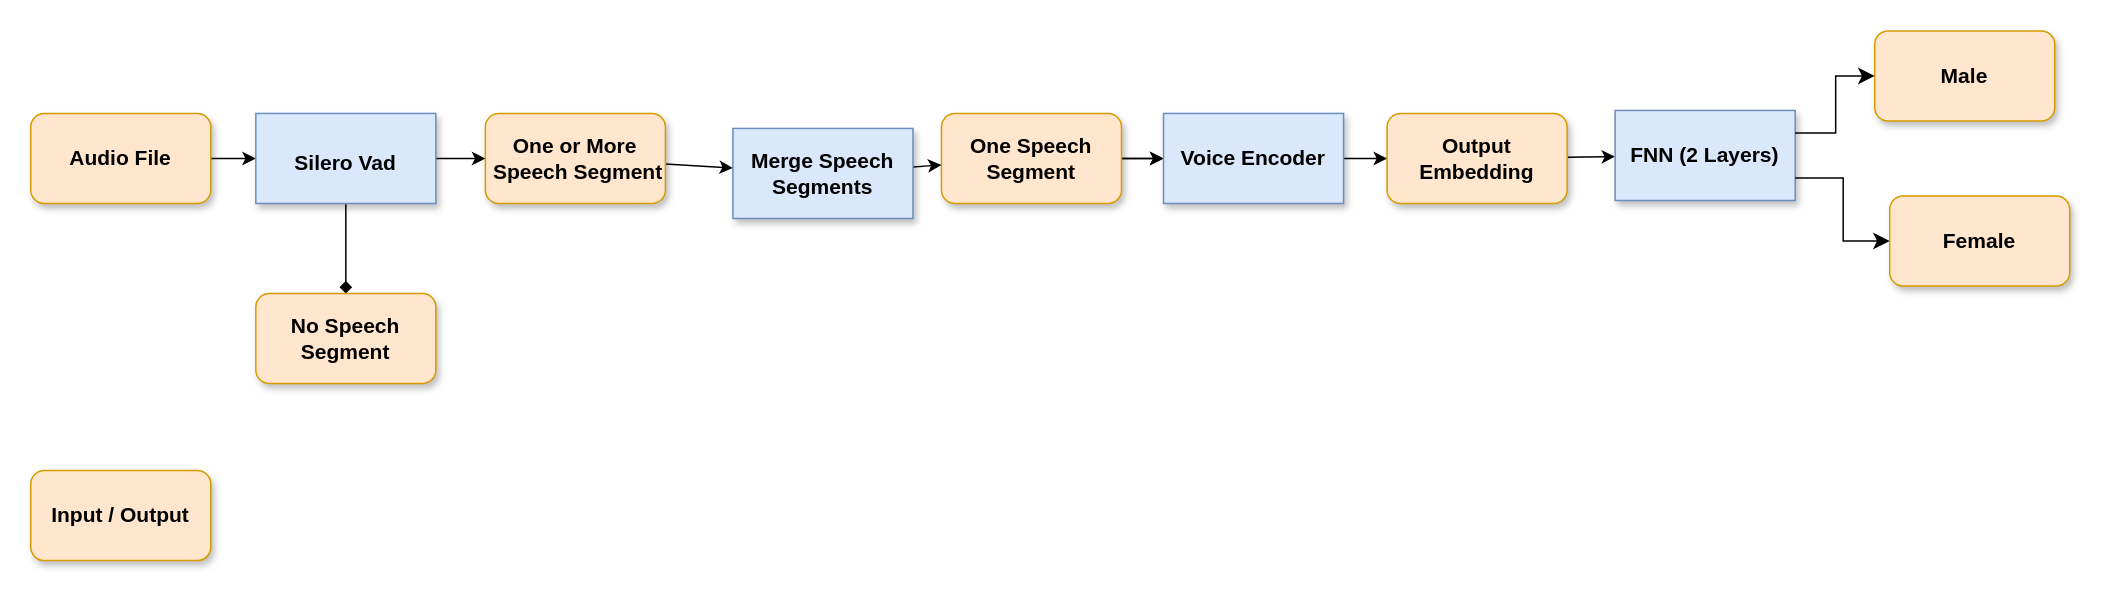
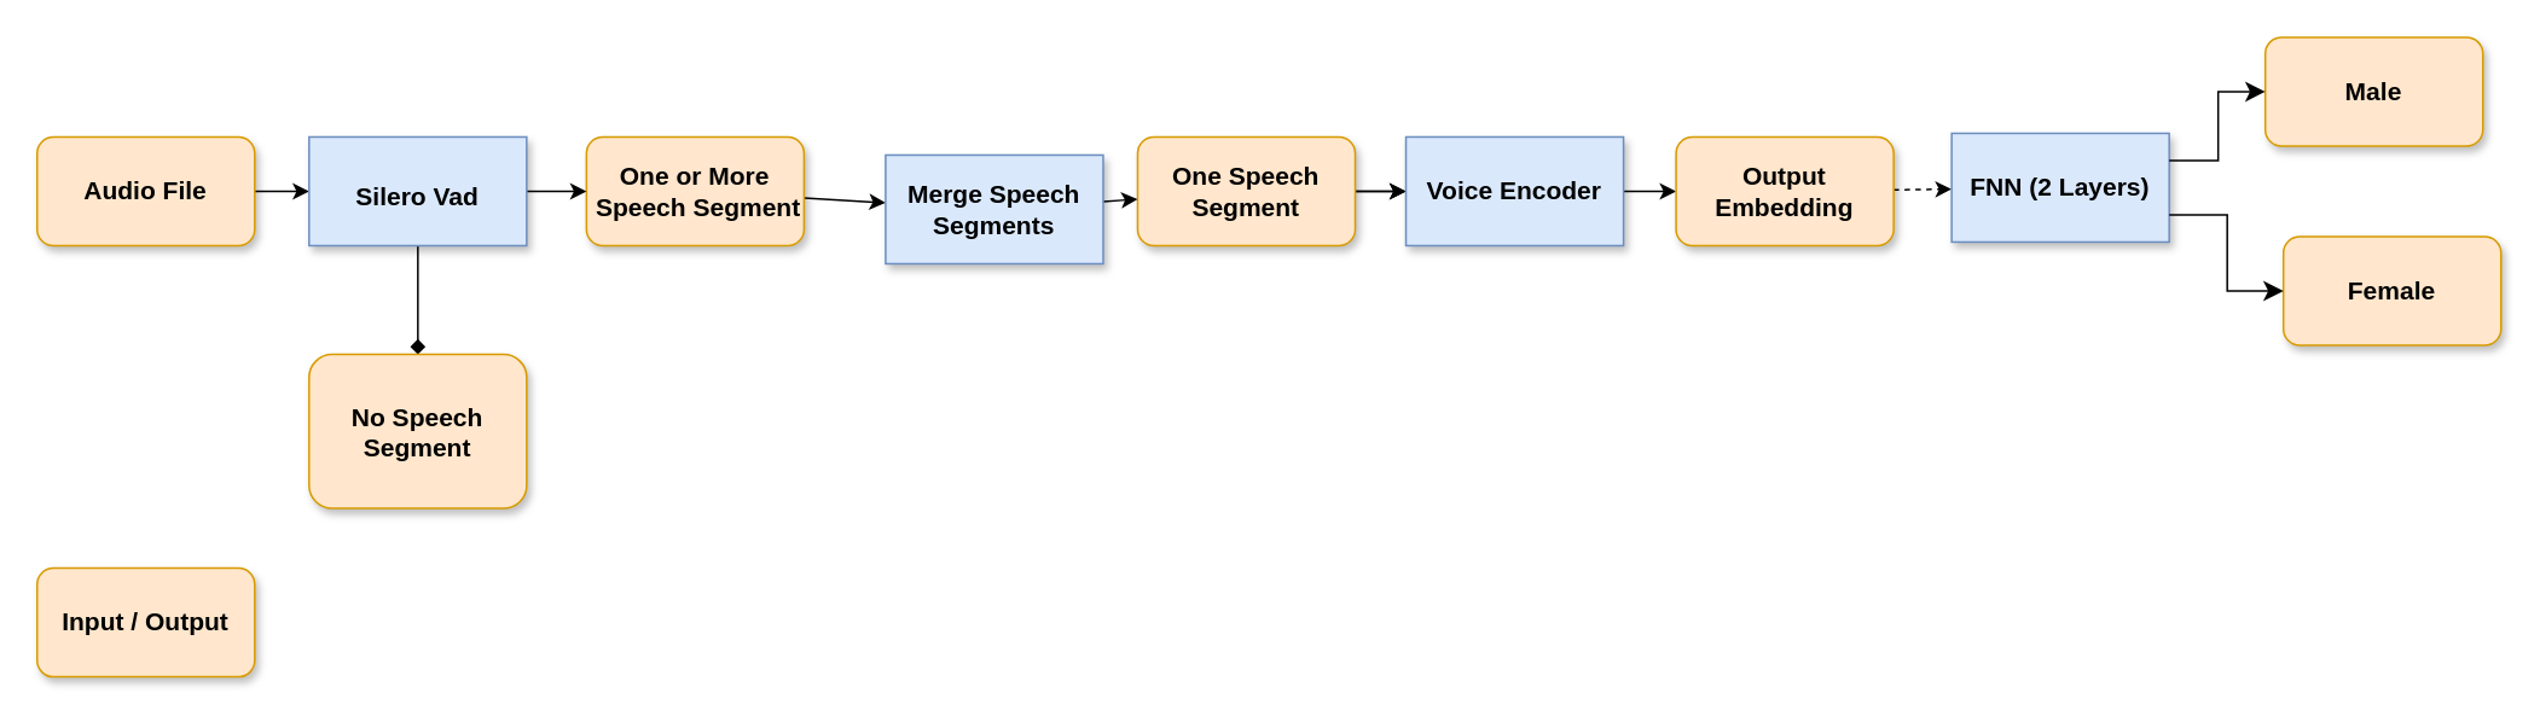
- <mxCell id="15" value="" style="edgeStyle=none;html=1;" parent="1" source="16" target="17" edge="1"><mxGeometry relative="1" as="geometry" /></mxCell>
+ <mxCell id="15" value="" style="edgeStyle=none;html=1;dashed=1;" parent="1" source="16" target="17" edge="1"><mxGeometry relative="1" as="geometry" /></mxCell>
- <mxCell id="9" value="&lt;font style=&quot;font-size: 14px;&quot;&gt;&lt;b&gt;No Speech Segment&lt;/b&gt;&lt;/font&gt;" style="rounded=1;whiteSpace=wrap;html=1;shadow=1;glass=0;strokeColor=#d79b00;align=center;verticalAlign=middle;fontFamily=Helvetica;fontSize=12;fontColor=default;fillColor=#ffe6cc;gradientColor=none;" parent="1" vertex="1"><mxGeometry x="170" y="195" width="120" height="60" as="geometry" /></mxCell>
+ <mxCell id="9" value="&lt;font style=&quot;font-size: 14px;&quot;&gt;&lt;b&gt;No Speech Segment&lt;/b&gt;&lt;/font&gt;" style="rounded=1;whiteSpace=wrap;html=1;shadow=1;glass=0;strokeColor=#d79b00;align=center;verticalAlign=middle;fontFamily=Helvetica;fontSize=12;fontColor=default;fillColor=#ffe6cc;gradientColor=none;" parent="1" vertex="1"><mxGeometry x="170" y="195" width="120" height="85" as="geometry" /></mxCell>
